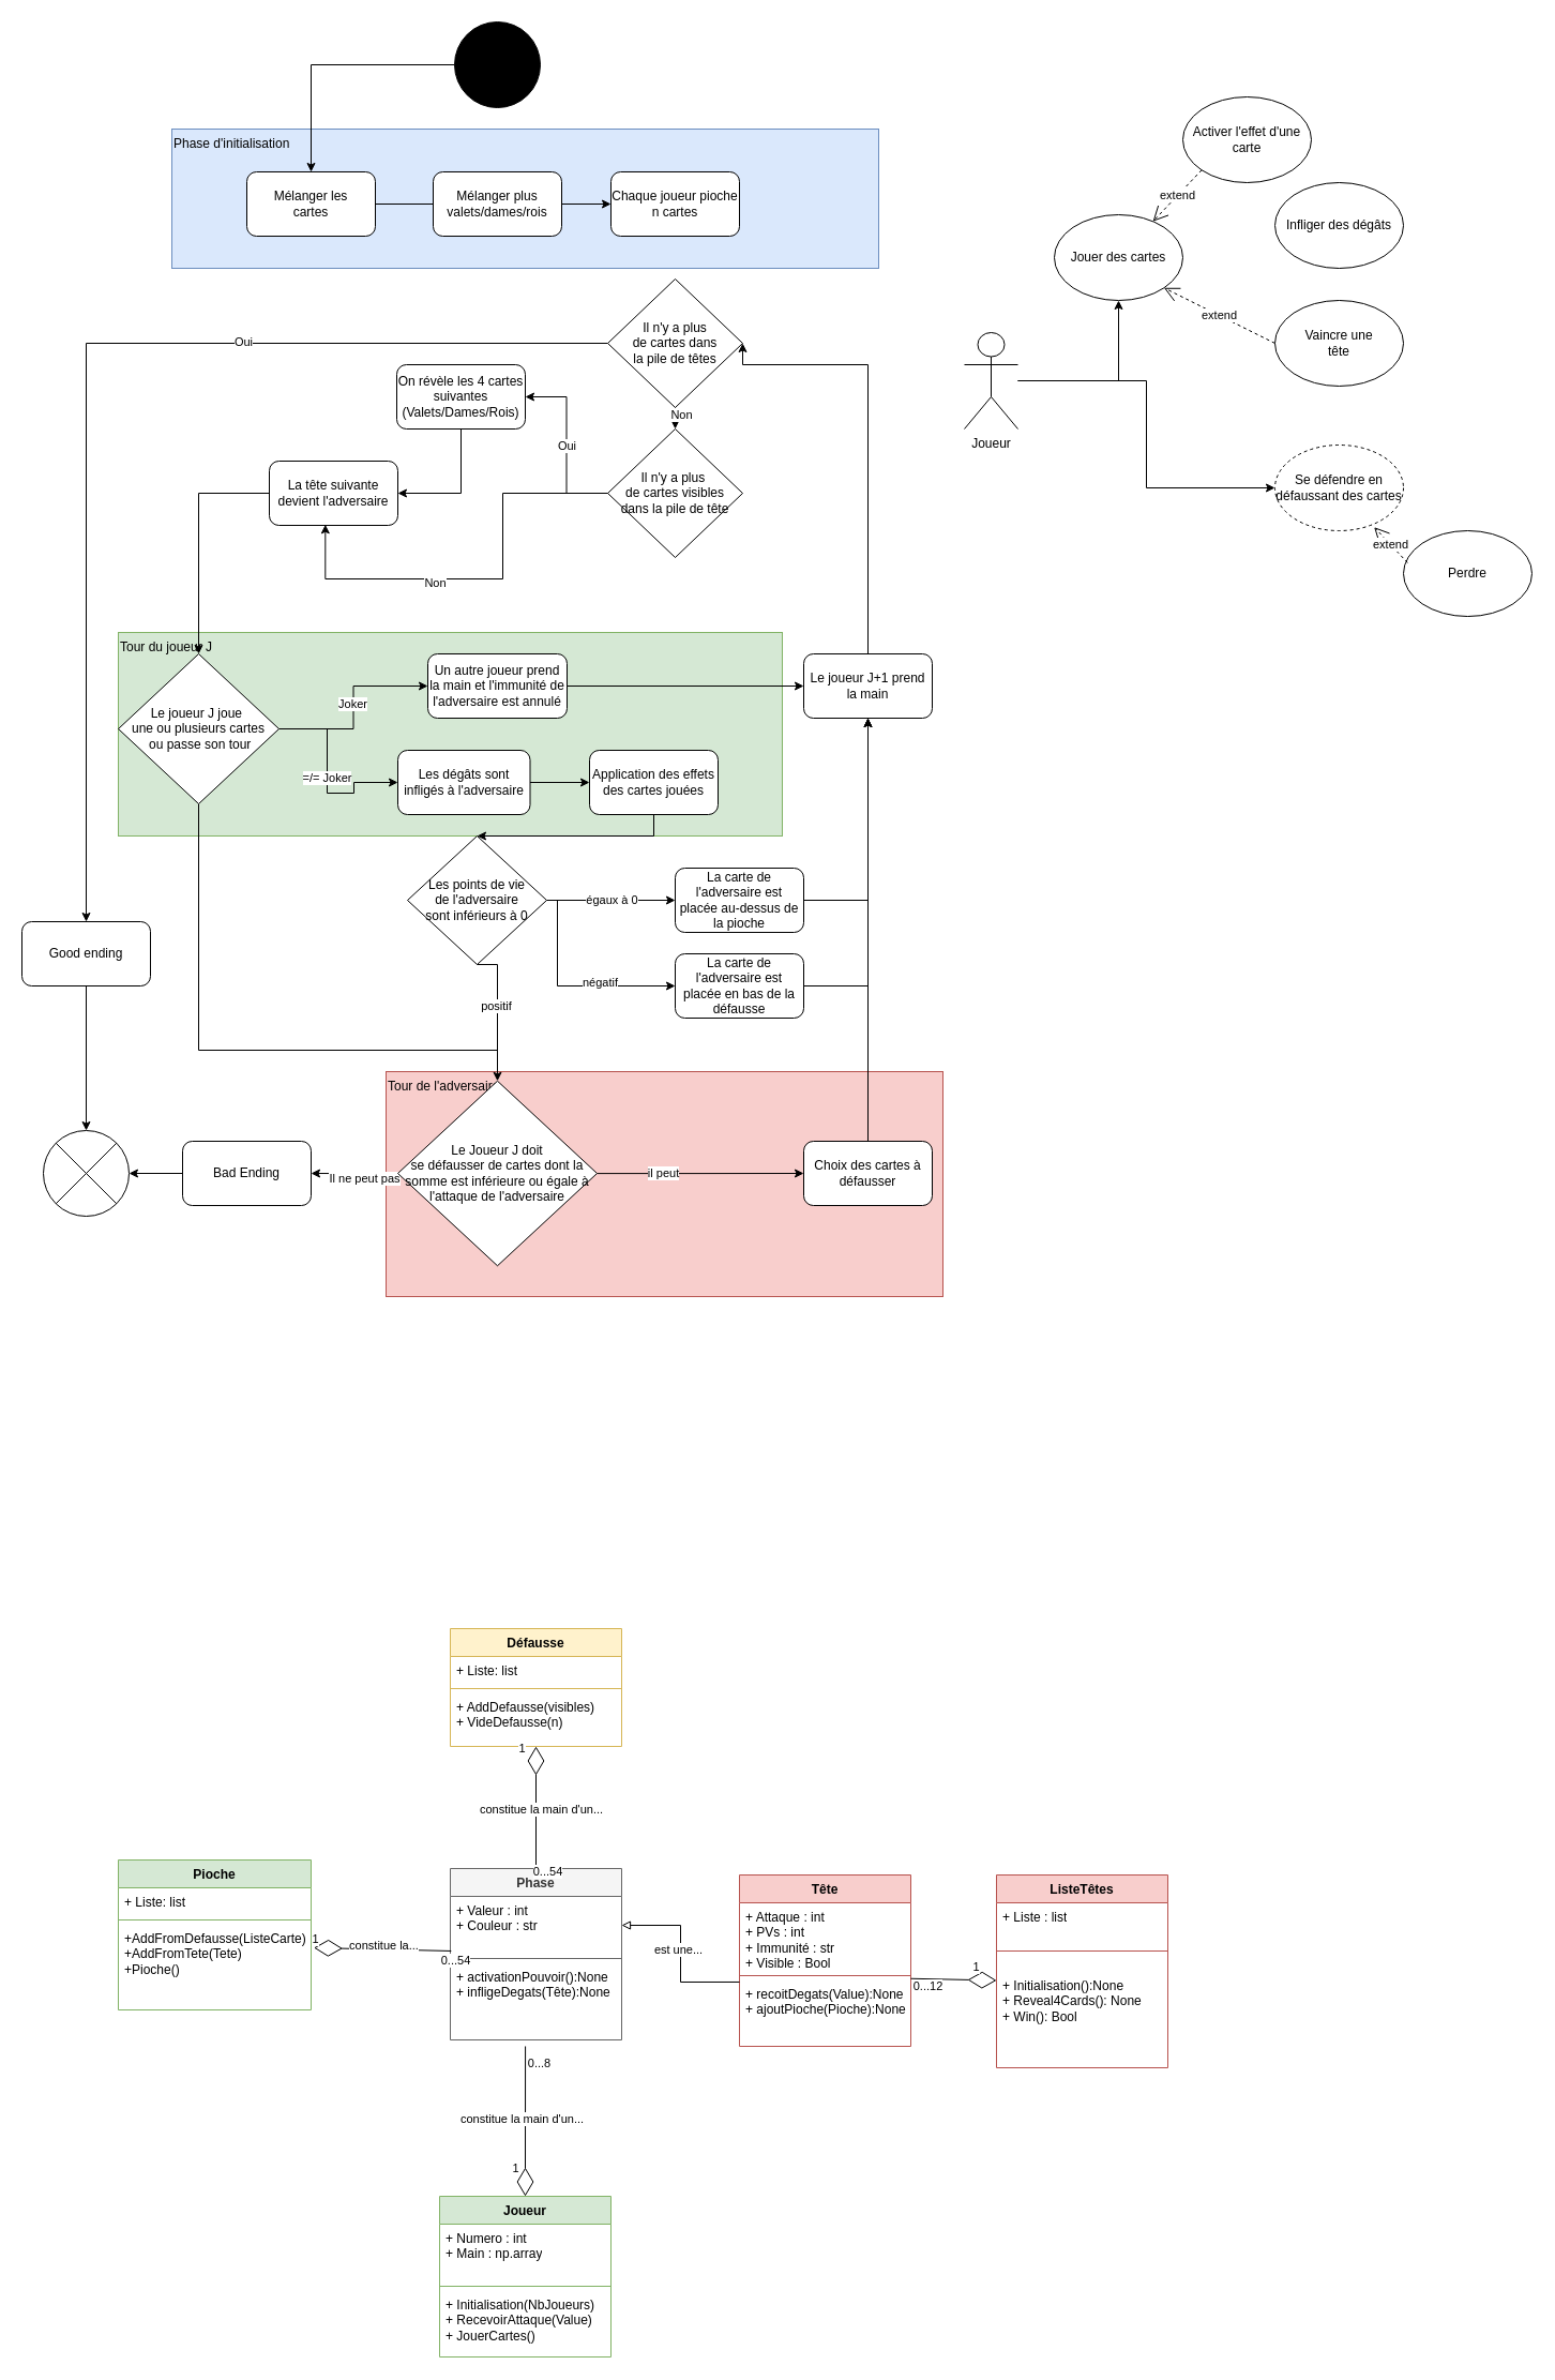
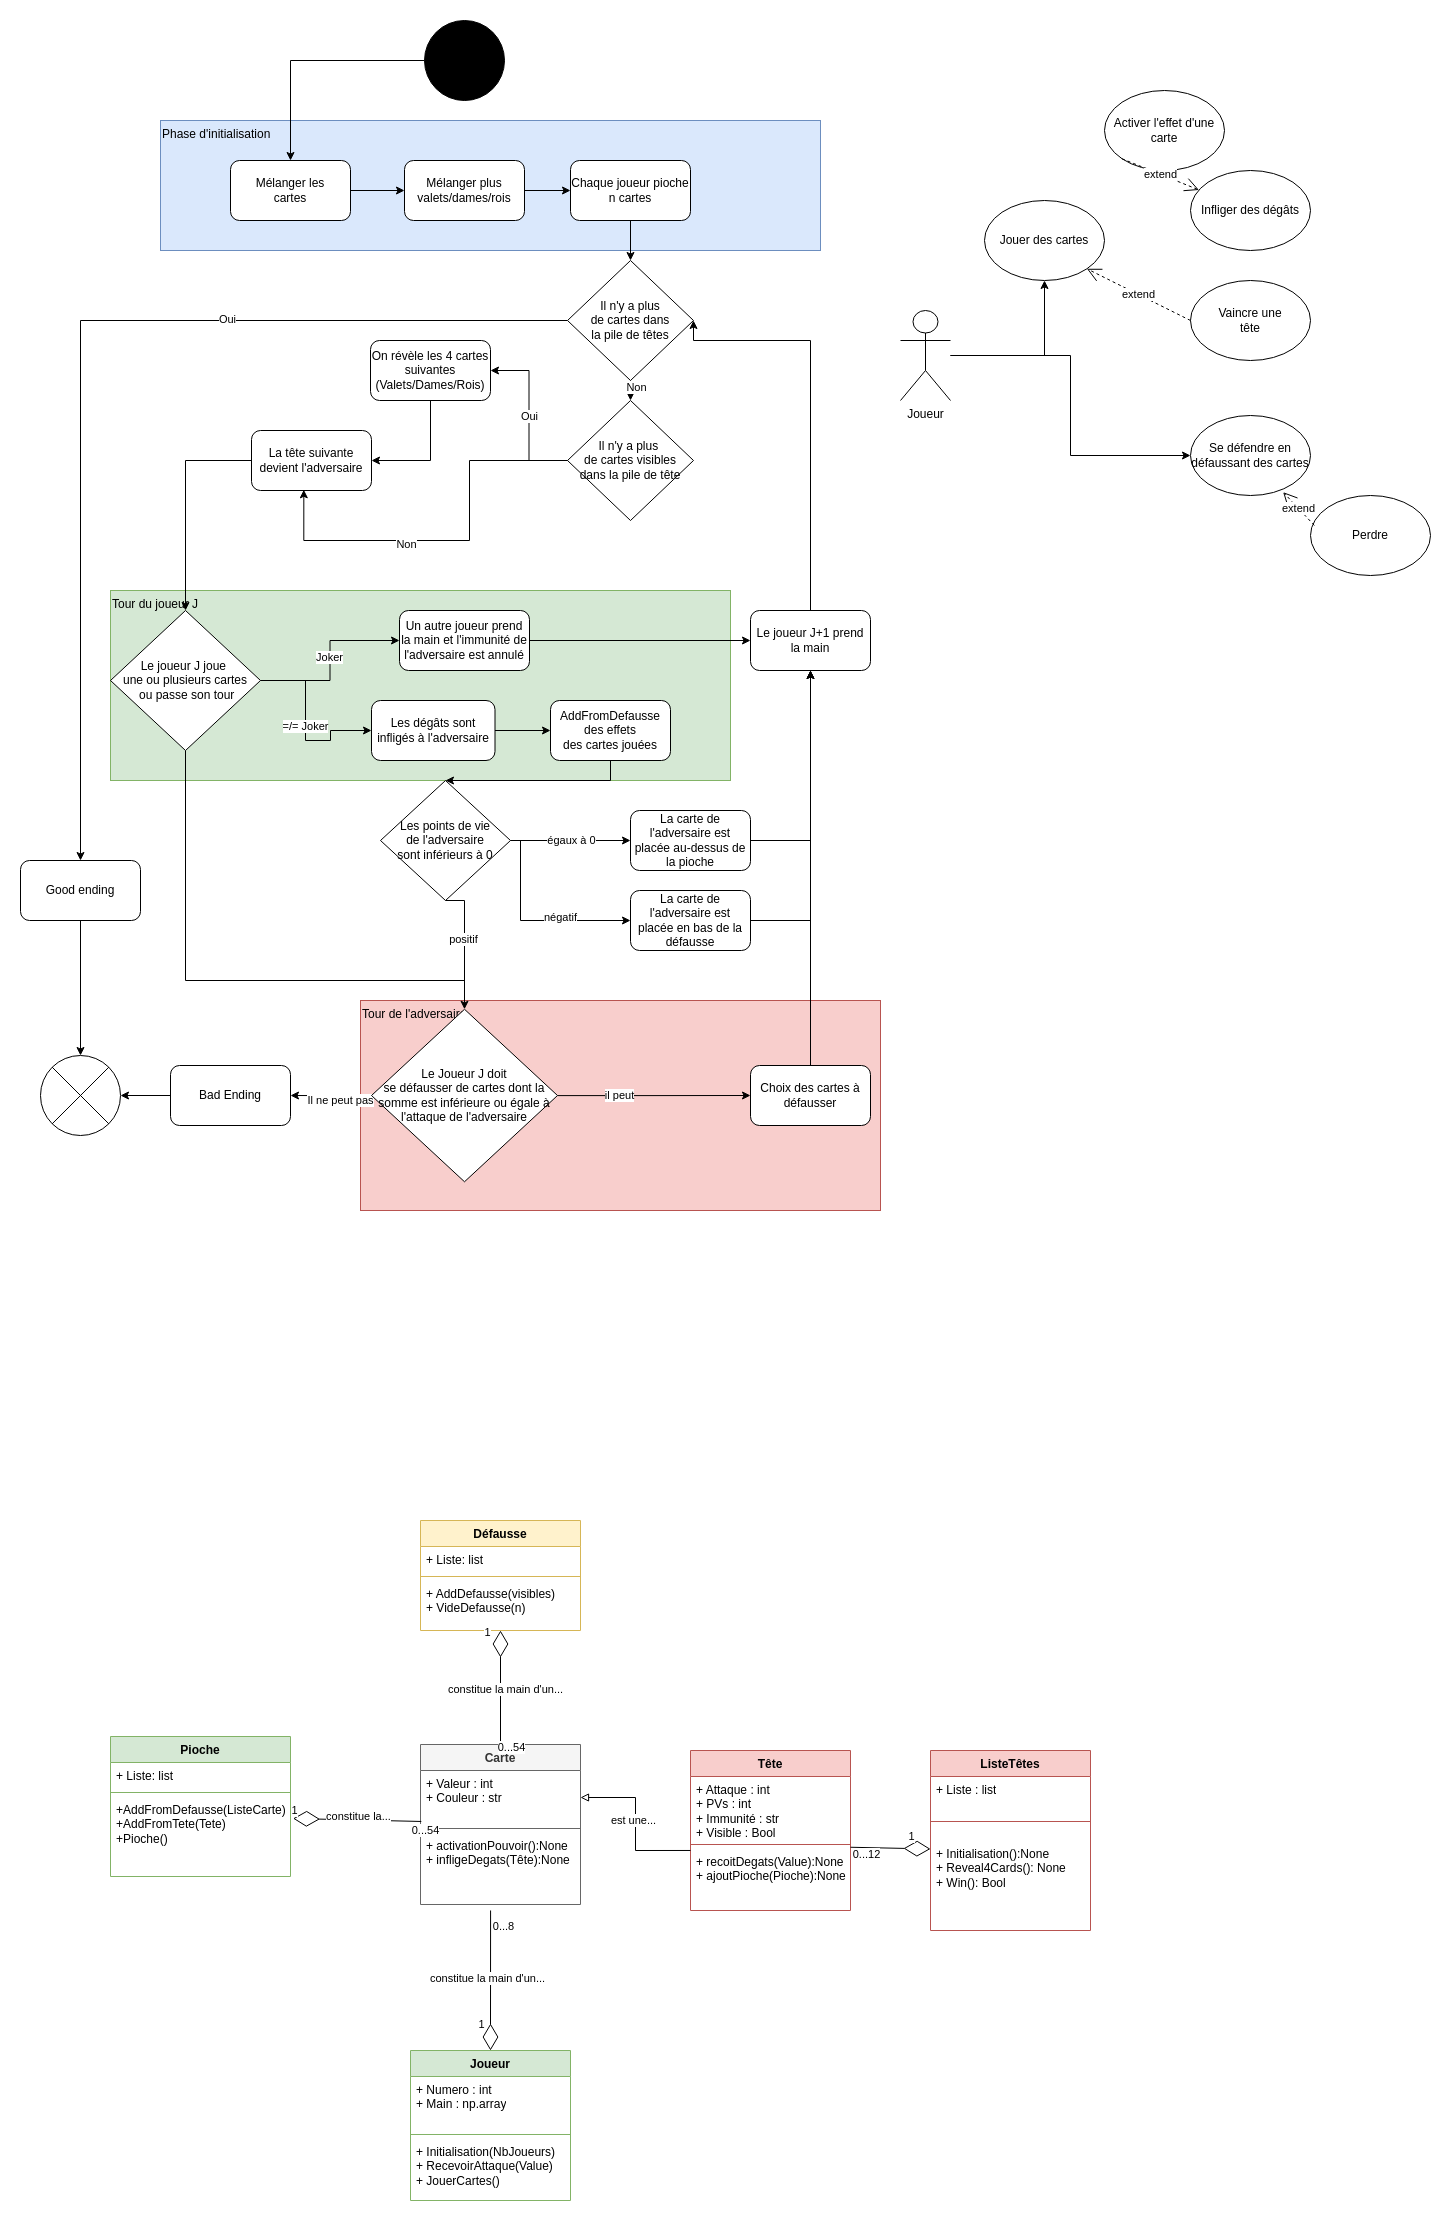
- <mxCell id="70" value="extend" style="endArrow=open;endSize=12;dashed=1;html=1;rounded=0;exitX=0;exitY=1;exitDx=0;exitDy=0;" edge="1" parent="1" source="67" target="66"><mxGeometry width="160" relative="1" as="geometry"><mxPoint x="730" y="250" as="sourcePoint" /><mxPoint x="890" y="250" as="targetPoint" /></mxGeometry></mxCell>
+ <mxCell id="70" value="extend" style="endArrow=open;endSize=12;dashed=1;html=1;rounded=0;exitX=0;exitY=1;exitDx=0;exitDy=0;" edge="1" parent="1" source="67" target="68"><mxGeometry width="160" relative="1" as="geometry"><mxPoint x="730" y="250" as="sourcePoint" /><mxPoint x="890" y="250" as="targetPoint" /></mxGeometry></mxCell>
- <mxCell id="7" style="edgeStyle=orthogonalEdgeStyle;rounded=0;orthogonalLoop=1;jettySize=auto;html=1;exitX=1;exitY=0.5;exitDx=0;exitDy=0;entryX=0;entryY=0.5;entryDx=0;entryDy=0;endArrow=none;" edge="1" parent="1" source="8" target="10"><mxGeometry relative="1" as="geometry" /></mxCell>
+ <mxCell id="7" style="edgeStyle=orthogonalEdgeStyle;rounded=0;orthogonalLoop=1;jettySize=auto;html=1;exitX=1;exitY=0.5;exitDx=0;exitDy=0;entryX=0;entryY=0.5;entryDx=0;entryDy=0;" edge="1" parent="1" source="8" target="10"><mxGeometry relative="1" as="geometry" /></mxCell>
+ <mxCell id="11" style="edgeStyle=orthogonalEdgeStyle;rounded=0;orthogonalLoop=1;jettySize=auto;html=1;exitX=0.5;exitY=1;exitDx=0;exitDy=0;entryX=0.5;entryY=0;entryDx=0;entryDy=0;" edge="1" parent="1" source="12" target="17"><mxGeometry relative="1" as="geometry"><Array as="points"><mxPoint x="630" y="260" /></Array></mxGeometry></mxCell>
- <mxCell id="69" value="Se défendre en défaussant des cartes" style="ellipse;whiteSpace=wrap;html=1;dashed=1;" vertex="1" parent="1"><mxGeometry x="1190" y="415" width="120" height="80" as="geometry" /></mxCell>
+ <mxCell id="69" value="Se défendre en défaussant des cartes" style="ellipse;whiteSpace=wrap;html=1;" vertex="1" parent="1"><mxGeometry x="1190" y="415" width="120" height="80" as="geometry" /></mxCell>
- <mxCell id="32" value="&lt;div&gt;Application des effets&lt;/div&gt;&lt;div&gt;des cartes jouées&lt;/div&gt;" style="rounded=1;whiteSpace=wrap;html=1;" vertex="1" parent="1"><mxGeometry x="550" y="700" width="120" height="60" as="geometry" /></mxCell>
+ <mxCell id="32" value="&lt;div&gt;AddFromDefausse des effets&lt;/div&gt;&lt;div&gt;des cartes jouées&lt;/div&gt;" style="rounded=1;whiteSpace=wrap;html=1;" vertex="1" parent="1"><mxGeometry x="550" y="700" width="120" height="60" as="geometry" /></mxCell>
- <mxCell id="95" value="Phase" style="swimlane;fontStyle=1;align=center;verticalAlign=top;childLayout=stackLayout;horizontal=1;startSize=26;horizontalStack=0;resizeParent=1;resizeParentMax=0;resizeLast=0;collapsible=1;marginBottom=0;whiteSpace=wrap;html=1;fillColor=#f5f5f5;strokeColor=#666666;fontColor=#333333;" vertex="1" parent="1"><mxGeometry x="420" y="1744" width="160" height="160" as="geometry" /></mxCell>
+ <mxCell id="95" value="Carte" style="swimlane;fontStyle=1;align=center;verticalAlign=top;childLayout=stackLayout;horizontal=1;startSize=26;horizontalStack=0;resizeParent=1;resizeParentMax=0;resizeLast=0;collapsible=1;marginBottom=0;whiteSpace=wrap;html=1;fillColor=#f5f5f5;strokeColor=#666666;fontColor=#333333;" vertex="1" parent="1"><mxGeometry x="420" y="1744" width="160" height="160" as="geometry" /></mxCell>
